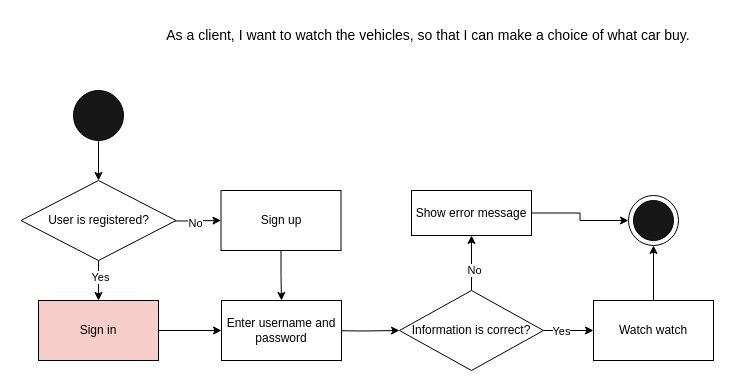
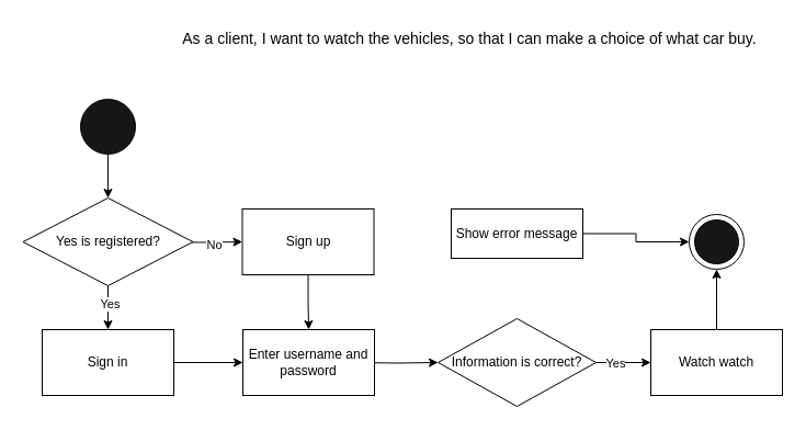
- <mxCell id="9" value="User is registered?" style="rhombus;whiteSpace=wrap;html=1;" vertex="1" parent="1"><mxGeometry x="20.5" y="180" width="155" height="80" as="geometry" /></mxCell>
+ <mxCell id="9" value="Yes is registered?" style="rhombus;whiteSpace=wrap;html=1;" vertex="1" parent="1"><mxGeometry x="20.5" y="180" width="155" height="80" as="geometry" /></mxCell>
- <mxCell id="16" value="" style="edgeStyle=orthogonalEdgeStyle;rounded=0;orthogonalLoop=1;jettySize=auto;html=1;" edge="1" parent="1" source="20" target="22"><mxGeometry relative="1" as="geometry" /></mxCell>
- <mxCell id="17" value="No" style="edgeLabel;html=1;align=center;verticalAlign=middle;resizable=0;points=[];" vertex="1" connectable="0" parent="16"><mxGeometry x="-0.25" y="-2" relative="1" as="geometry"><mxPoint as="offset" /></mxGeometry></mxCell>
- <mxCell id="13" value="Sign in" style="whiteSpace=wrap;html=1;fillColor=#f8cecc;" vertex="1" parent="1"><mxGeometry x="38" y="300" width="120" height="60" as="geometry" /></mxCell>
+ <mxCell id="13" value="Sign in" style="whiteSpace=wrap;html=1;" vertex="1" parent="1"><mxGeometry x="38" y="300" width="120" height="60" as="geometry" /></mxCell>
